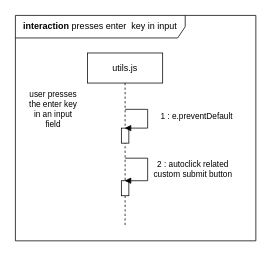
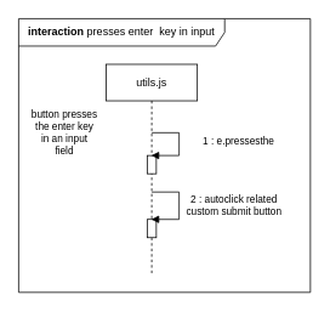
- <mxCell id="6" value="user presses&lt;br style=&quot;font-size: 11px;&quot;&gt;the enter key&lt;br style=&quot;font-size: 11px;&quot;&gt;in an input &lt;br style=&quot;font-size: 11px;&quot;&gt;field" style="text;html=1;align=center;verticalAlign=middle;resizable=0;points=[];autosize=1;strokeColor=none;fillColor=none;fontSize=11;" vertex="1" parent="1"><mxGeometry x="25" y="110" width="90" height="70" as="geometry" /></mxCell>
+ <mxCell id="6" value="button presses&lt;br style=&quot;font-size: 11px;&quot;&gt;the enter key&lt;br style=&quot;font-size: 11px;&quot;&gt;in an input &lt;br style=&quot;font-size: 11px;&quot;&gt;field" style="text;html=1;align=center;verticalAlign=middle;resizable=0;points=[];autosize=1;strokeColor=none;fillColor=none;fontSize=11;" vertex="1" parent="1"><mxGeometry x="25" y="110" width="90" height="70" as="geometry" /></mxCell>
- <mxCell id="7" value="1 : e.preventDefault" style="text;html=1;align=center;verticalAlign=middle;resizable=0;points=[];autosize=1;strokeColor=none;fillColor=none;fontSize=11;" vertex="1" parent="1"><mxGeometry x="201" y="140" width="120" height="30" as="geometry" /></mxCell>
+ <mxCell id="7" value="1 : e.pressesthe" style="text;html=1;align=center;verticalAlign=middle;resizable=0;points=[];autosize=1;strokeColor=none;fillColor=none;fontSize=11;" vertex="1" parent="1"><mxGeometry x="201" y="140" width="120" height="30" as="geometry" /></mxCell>
